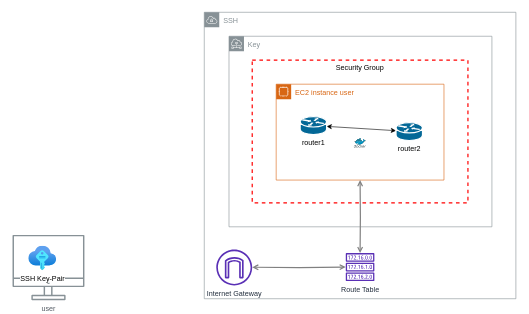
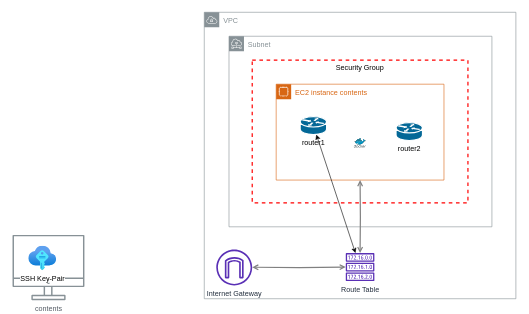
- <mxCell id="5" value="SSH" style="outlineConnect=0;gradientColor=none;html=1;whiteSpace=wrap;fontSize=12;fontStyle=0;shape=mxgraph.aws4.group;grIcon=mxgraph.aws4.group_vpc;strokeColor=#879196;fillColor=none;verticalAlign=top;align=left;spacingLeft=30;fontColor=#879196;dashed=0;" vertex="1" parent="1"><mxGeometry x="340" y="20" width="520" height="478" as="geometry" /></mxCell>
+ <mxCell id="5" value="VPC" style="outlineConnect=0;gradientColor=none;html=1;whiteSpace=wrap;fontSize=12;fontStyle=0;shape=mxgraph.aws4.group;grIcon=mxgraph.aws4.group_vpc;strokeColor=#879196;fillColor=none;verticalAlign=top;align=left;spacingLeft=30;fontColor=#879196;dashed=0;" vertex="1" parent="1"><mxGeometry x="340" y="20" width="520" height="478" as="geometry" /></mxCell>
- <mxCell id="6" value="Key" style="outlineConnect=0;gradientColor=none;html=1;whiteSpace=wrap;fontSize=12;fontStyle=0;shape=mxgraph.aws4.group;grIcon=mxgraph.aws4.group_subnet;strokeColor=#879196;fillColor=none;verticalAlign=top;align=left;spacingLeft=30;fontColor=#879196;dashed=0;" vertex="1" parent="1"><mxGeometry x="381.25" y="60" width="438.75" height="318" as="geometry" /></mxCell>
+ <mxCell id="6" value="Subnet" style="outlineConnect=0;gradientColor=none;html=1;whiteSpace=wrap;fontSize=12;fontStyle=0;shape=mxgraph.aws4.group;grIcon=mxgraph.aws4.group_subnet;strokeColor=#879196;fillColor=none;verticalAlign=top;align=left;spacingLeft=30;fontColor=#879196;dashed=0;" vertex="1" parent="1"><mxGeometry x="381.25" y="60" width="438.75" height="318" as="geometry" /></mxCell>
- <mxCell id="3" value="EC2 instance user" style="points=[[0,0],[0.25,0],[0.5,0],[0.75,0],[1,0],[1,0.25],[1,0.5],[1,0.75],[1,1],[0.75,1],[0.5,1],[0.25,1],[0,1],[0,0.75],[0,0.5],[0,0.25]];outlineConnect=0;gradientColor=none;html=1;whiteSpace=wrap;fontSize=12;fontStyle=0;shape=mxgraph.aws4.group;grIcon=mxgraph.aws4.group_ec2_instance_contents;strokeColor=#D86613;fillColor=none;verticalAlign=top;align=left;spacingLeft=30;fontColor=#D86613;dashed=0;" vertex="1" parent="2"><mxGeometry x="40" y="40" width="280" height="160" as="geometry" /></mxCell>
+ <mxCell id="3" value="EC2 instance contents" style="points=[[0,0],[0.25,0],[0.5,0],[0.75,0],[1,0],[1,0.25],[1,0.5],[1,0.75],[1,1],[0.75,1],[0.5,1],[0.25,1],[0,1],[0,0.75],[0,0.5],[0,0.25]];outlineConnect=0;gradientColor=none;html=1;whiteSpace=wrap;fontSize=12;fontStyle=0;shape=mxgraph.aws4.group;grIcon=mxgraph.aws4.group_ec2_instance_contents;strokeColor=#D86613;fillColor=none;verticalAlign=top;align=left;spacingLeft=30;fontColor=#D86613;dashed=0;" vertex="1" parent="2"><mxGeometry x="40" y="40" width="280" height="160" as="geometry" /></mxCell>
- <mxCell id="10" value="" style="rounded=0;orthogonalLoop=1;jettySize=auto;html=1;startArrow=classic;startFill=1;" edge="1" parent="1" source="15" target="14"><mxGeometry relative="1" as="geometry"><mxPoint x="556.5" y="220" as="sourcePoint" /><mxPoint x="643.5" y="220" as="targetPoint" /></mxGeometry></mxCell>
+ <mxCell id="10" value="" style="rounded=0;orthogonalLoop=1;jettySize=auto;html=1;startArrow=classic;startFill=1;" edge="1" parent="1" source="15" target="8"><mxGeometry relative="1" as="geometry"><mxPoint x="556.5" y="220" as="sourcePoint" /><mxPoint x="643.5" y="220" as="targetPoint" /></mxGeometry></mxCell>
- <mxCell id="4" value="user" style="outlineConnect=0;gradientColor=none;fontColor=#545B64;strokeColor=none;fillColor=#879196;dashed=0;verticalLabelPosition=bottom;verticalAlign=top;align=center;html=1;fontSize=12;fontStyle=0;aspect=fixed;shape=mxgraph.aws4.illustration_desktop;pointerEvents=1;labelBackgroundColor=#ffffff;" parent="1" vertex="1"><mxGeometry x="20" y="391.39" width="120" height="109.2" as="geometry" /></mxCell>
+ <mxCell id="4" value="contents" style="outlineConnect=0;gradientColor=none;fontColor=#545B64;strokeColor=none;fillColor=#879196;dashed=0;verticalLabelPosition=bottom;verticalAlign=top;align=center;html=1;fontSize=12;fontStyle=0;aspect=fixed;shape=mxgraph.aws4.illustration_desktop;pointerEvents=1;labelBackgroundColor=#ffffff;" parent="1" vertex="1"><mxGeometry x="20" y="391.39" width="120" height="109.2" as="geometry" /></mxCell>
